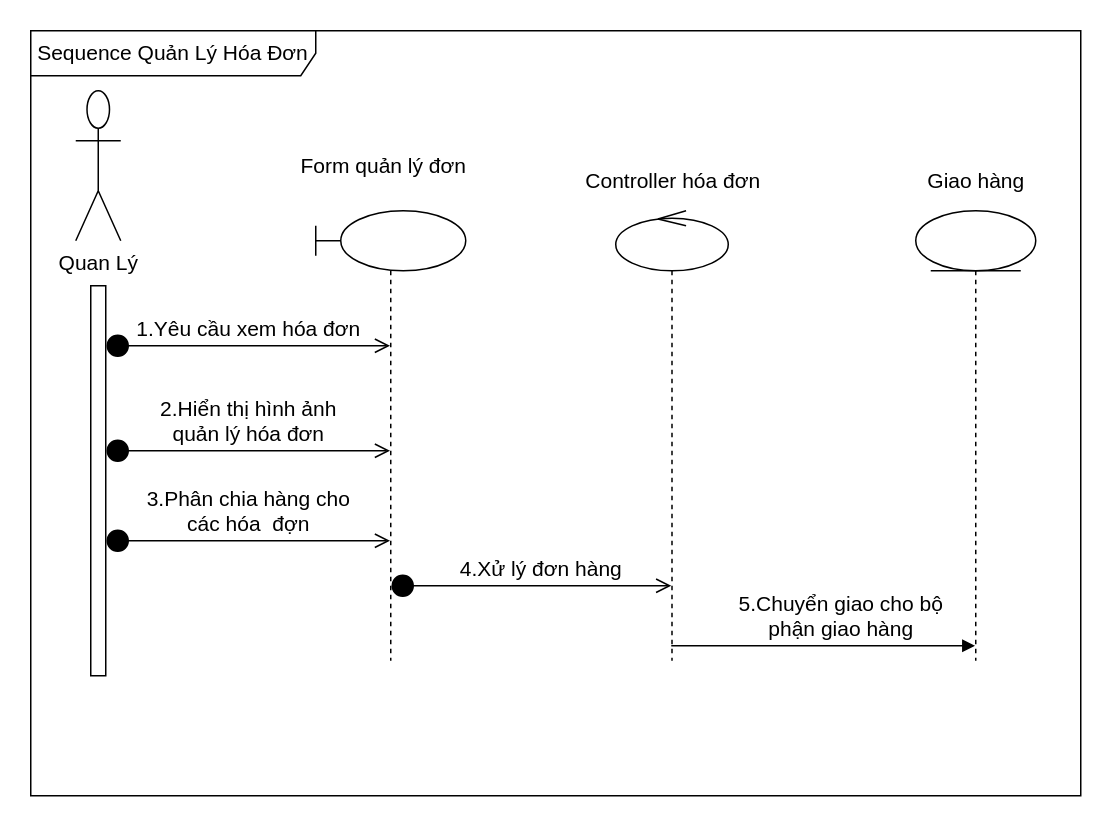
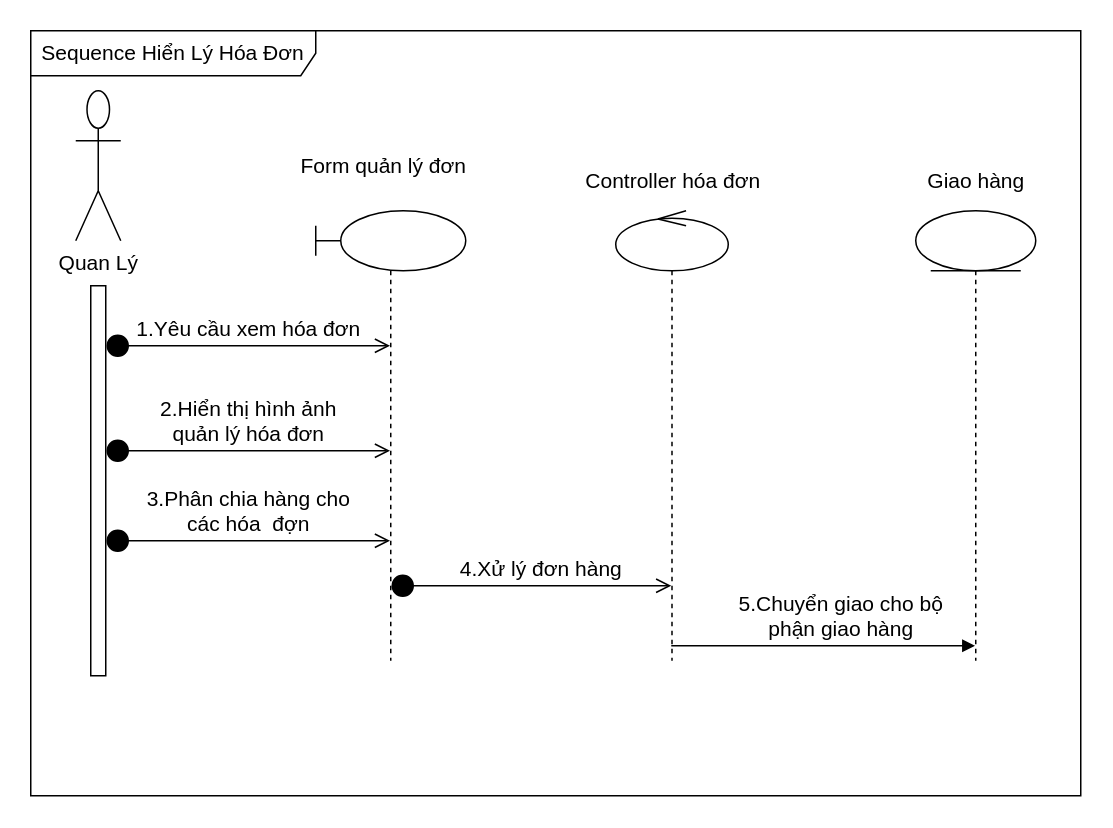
- <mxCell id="15" value="&lt;font style=&quot;font-size: 14px&quot;&gt;Sequence Quản Lý Hóa Đơn&lt;/font&gt;" style="shape=umlFrame;whiteSpace=wrap;html=1;width=190;height=30;" vertex="1" parent="1"><mxGeometry x="20" y="20" width="700" height="510" as="geometry" /></mxCell>
+ <mxCell id="15" value="&lt;font style=&quot;font-size: 14px&quot;&gt;Sequence Hiển Lý Hóa Đơn&lt;/font&gt;" style="shape=umlFrame;whiteSpace=wrap;html=1;width=190;height=30;" vertex="1" parent="1"><mxGeometry x="20" y="20" width="700" height="510" as="geometry" /></mxCell>
